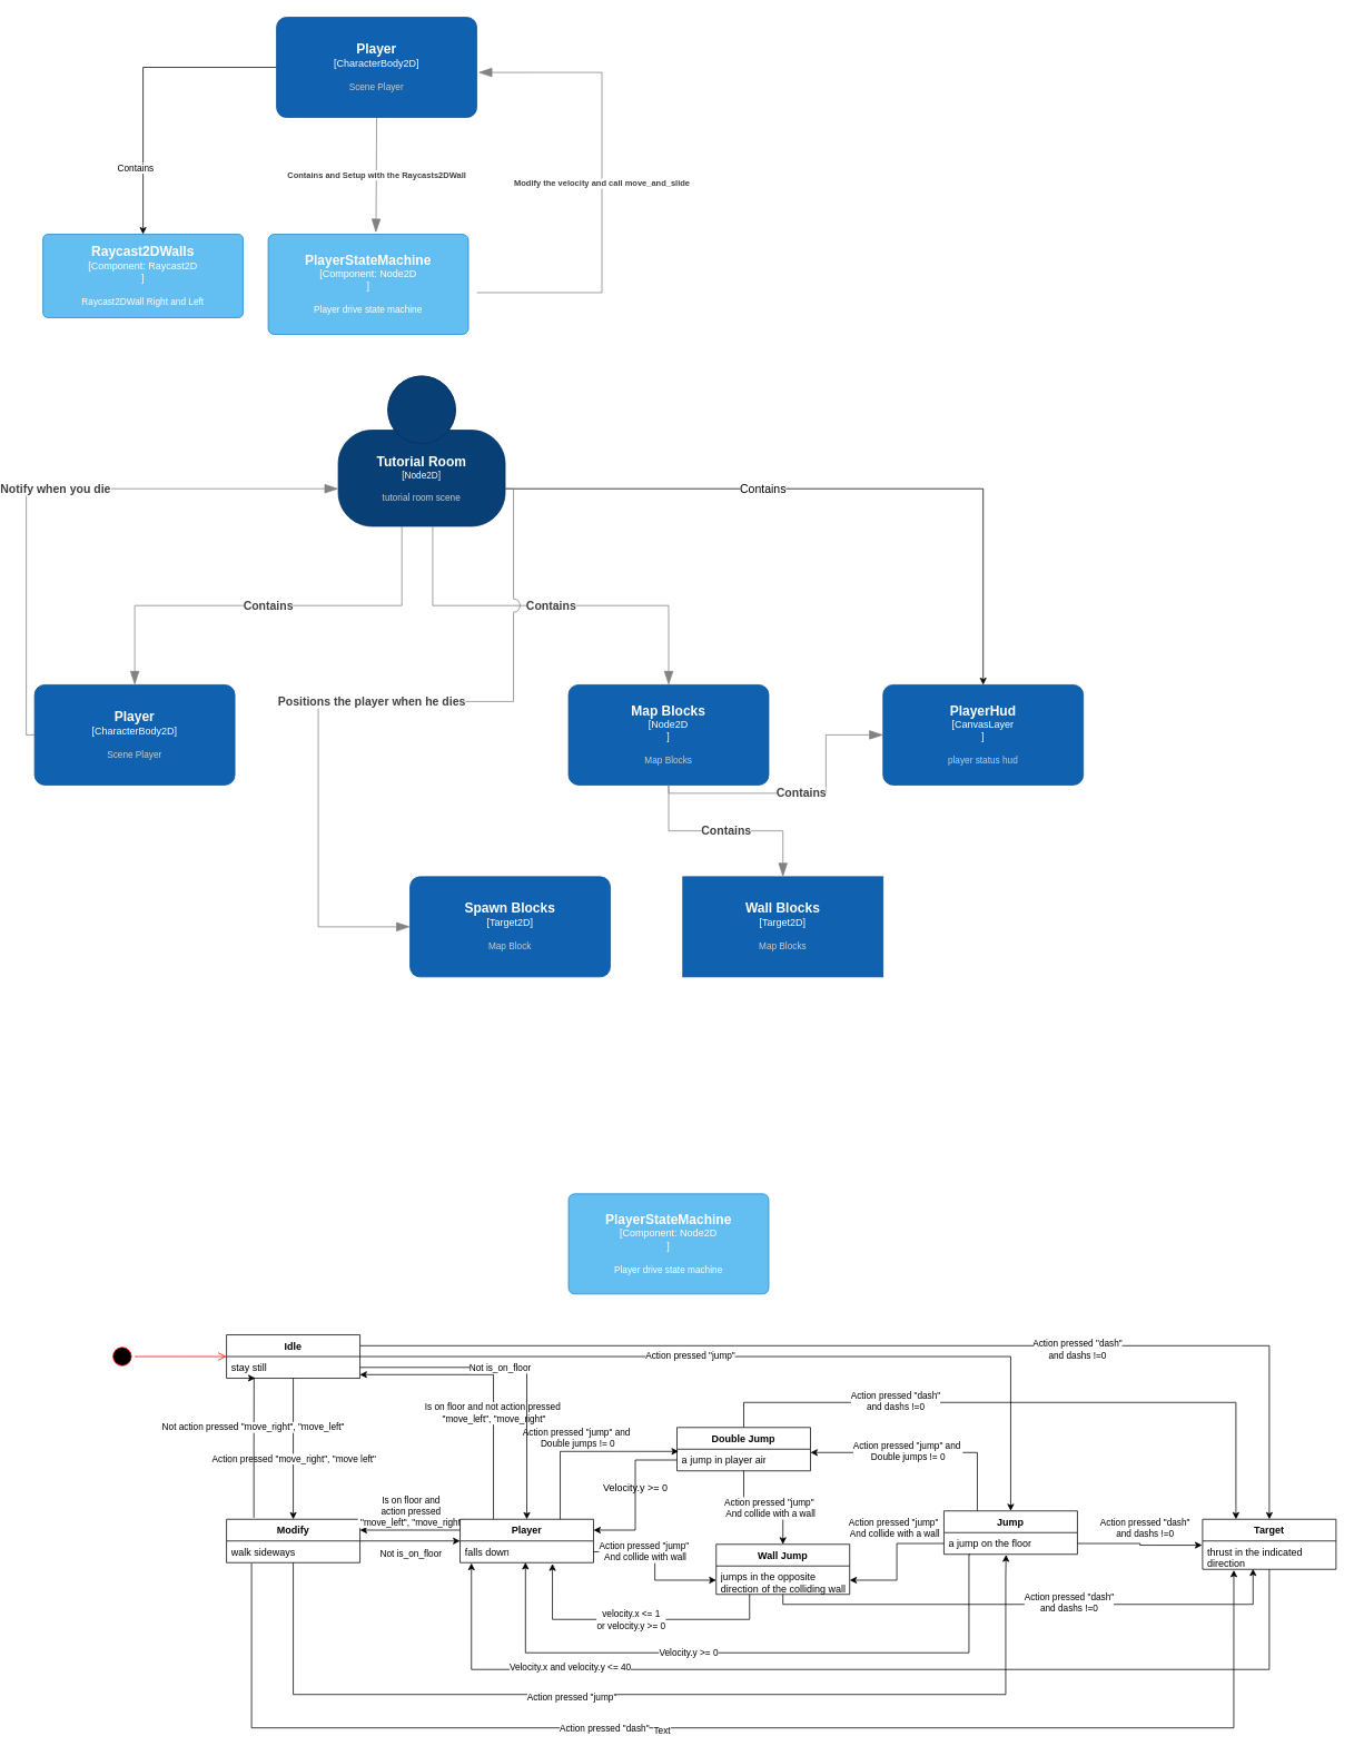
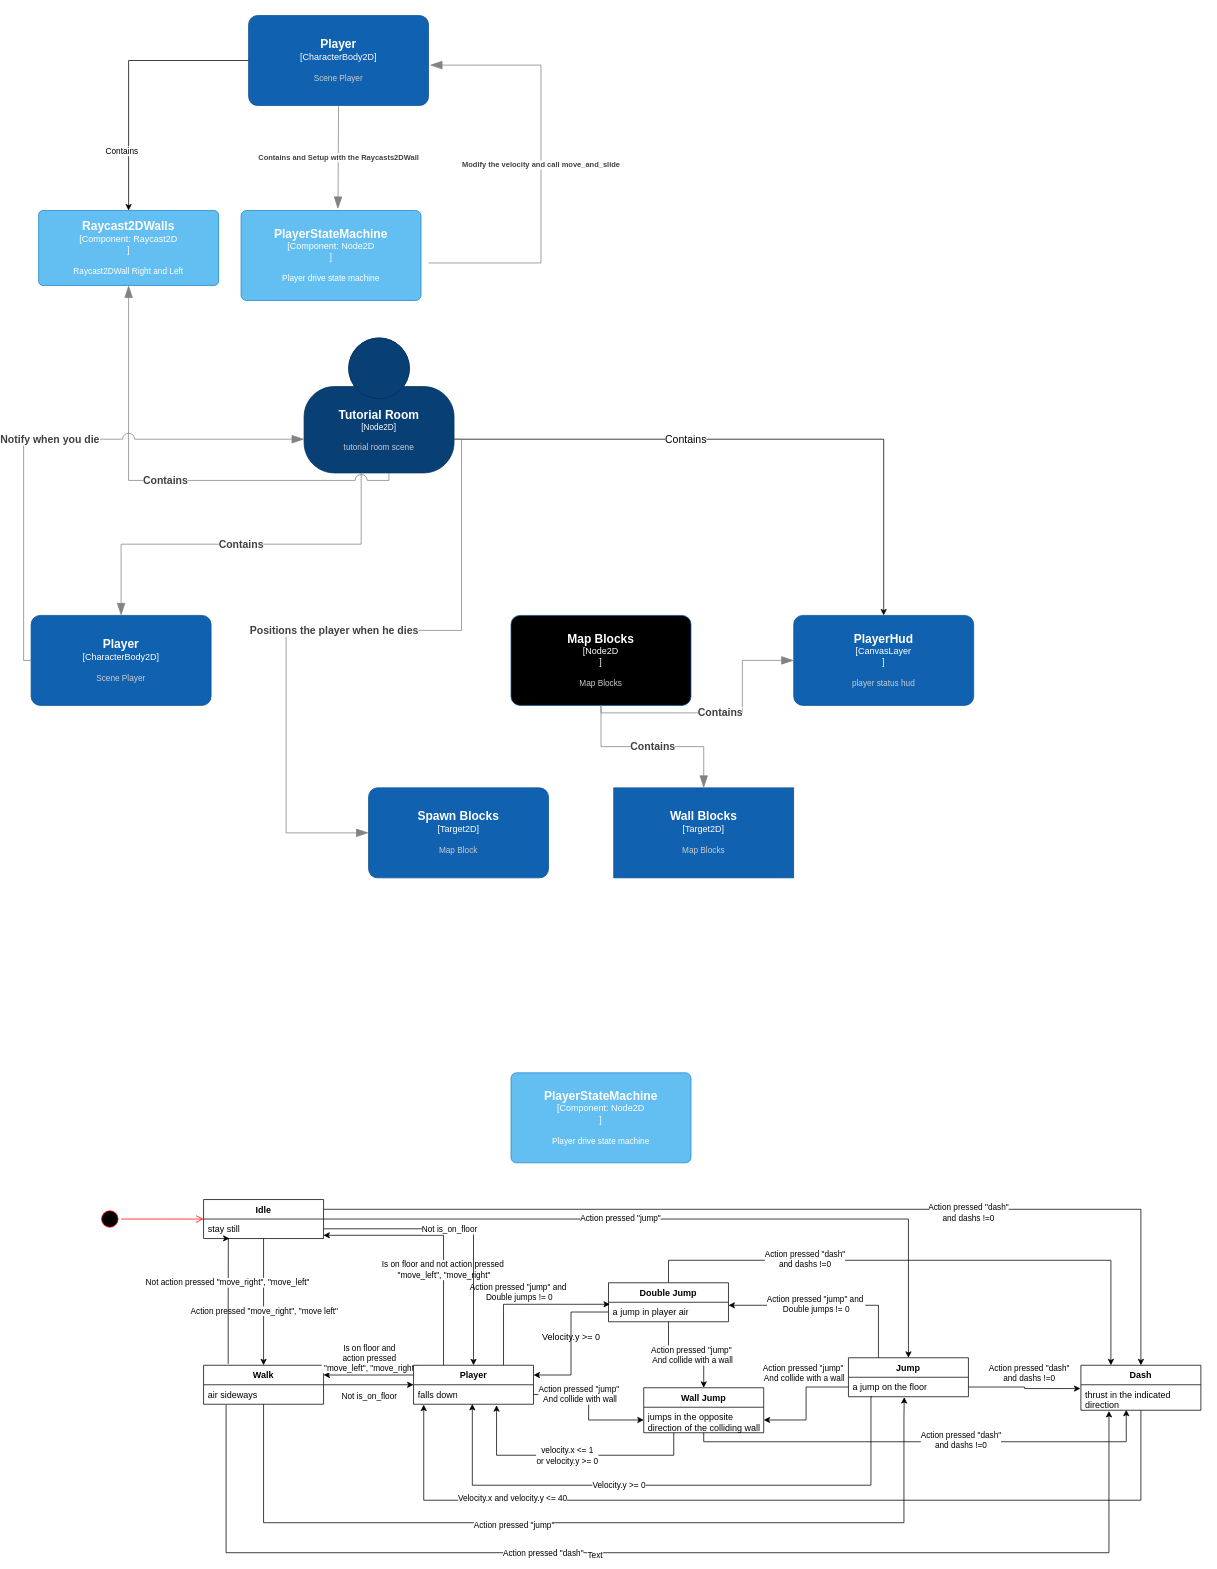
- <mxCell id="12" value="&lt;div style=&quot;text-align: left; font-size: 14px;&quot;&gt;&lt;div style=&quot;text-align: center; font-size: 14px;&quot;&gt;&lt;b style=&quot;font-size: 14px;&quot;&gt;Contains&lt;/b&gt;&lt;/div&gt;&lt;/div&gt;" style="endArrow=blockThin;html=1;fontSize=14;fontColor=#404040;strokeWidth=1;endFill=1;strokeColor=#828282;elbow=vertical;metaEdit=1;endSize=14;startSize=14;jumpStyle=arc;jumpSize=16;rounded=0;edgeStyle=orthogonalEdgeStyle;exitX=0.566;exitY=1.002;exitDx=0;exitDy=0;exitPerimeter=0;entryX=0.5;entryY=0;entryDx=0;entryDy=0;entryPerimeter=0;" parent="1" source="17" target="9" edge="1"><mxGeometry width="240" relative="1" as="geometry"><mxPoint x="480" y="660" as="sourcePoint" /><mxPoint x="660" y="830" as="targetPoint" /></mxGeometry></mxCell>
+ <mxCell id="12" value="&lt;div style=&quot;text-align: left; font-size: 14px;&quot;&gt;&lt;div style=&quot;text-align: center; font-size: 14px;&quot;&gt;&lt;b style=&quot;font-size: 14px;&quot;&gt;Contains&lt;/b&gt;&lt;/div&gt;&lt;/div&gt;" style="endArrow=blockThin;html=1;fontSize=14;fontColor=#404040;strokeWidth=1;endFill=1;strokeColor=#828282;elbow=vertical;metaEdit=1;endSize=14;startSize=14;jumpStyle=arc;jumpSize=16;rounded=0;edgeStyle=orthogonalEdgeStyle;exitX=0.566;exitY=1.002;exitDx=0;exitDy=0;exitPerimeter=0;" parent="1" source="17" target="82" edge="1"><mxGeometry width="240" relative="1" as="geometry"><mxPoint x="480" y="660" as="sourcePoint" /><mxPoint x="660" y="830" as="targetPoint" /></mxGeometry></mxCell>
- <mxCell id="9" value="&lt;font style=&quot;font-size: 16px&quot;&gt;&lt;b&gt;Map Blocks&lt;/b&gt;&lt;/font&gt;&lt;div&gt;[Node2D&#10;]&lt;/div&gt;&lt;br&gt;&lt;div&gt;&lt;font style=&quot;font-size: 11px&quot;&gt;&lt;font color=&quot;#cccccc&quot;&gt;Map Blocks&lt;/font&gt;&lt;/div&gt;" style="rounded=1;whiteSpace=wrap;html=1;labelBackgroundColor=none;fillColor=#1061B0;fontColor=#ffffff;align=center;arcSize=10;strokeColor=#0D5091;metaEdit=1;resizable=0;points=[[0.25,0,0],[0.5,0,0],[0.75,0,0],[1,0.25,0],[1,0.5,0],[1,0.75,0],[0.75,1,0],[0.5,1,0],[0.25,1,0],[0,0.75,0],[0,0.5,0],[0,0.25,0]];" parent="1" vertex="1"><mxGeometry x="660" y="820" width="240" height="120" as="geometry" /></mxCell>
+ <mxCell id="9" value="&lt;font style=&quot;font-size: 16px&quot;&gt;&lt;b&gt;Map Blocks&lt;/b&gt;&lt;/font&gt;&lt;div&gt;[Node2D&#10;]&lt;/div&gt;&lt;br&gt;&lt;div&gt;&lt;font style=&quot;font-size: 11px&quot;&gt;&lt;font color=&quot;#cccccc&quot;&gt;Map Blocks&lt;/font&gt;&lt;/div&gt;" style="rounded=1;whiteSpace=wrap;html=1;labelBackgroundColor=none;fillColor=#000000;fontColor=#ffffff;align=center;arcSize=10;strokeColor=#0D5091;metaEdit=1;resizable=0;points=[[0.25,0,0],[0.5,0,0],[0.75,0,0],[1,0.25,0],[1,0.5,0],[1,0.75,0],[0.75,1,0],[0.5,1,0],[0.25,1,0],[0,0.75,0],[0,0.5,0],[0,0.25,0]];" parent="1" vertex="1"><mxGeometry x="660" y="820" width="240" height="120" as="geometry" /></mxCell>
- <mxCell id="35" value="Modify" style="swimlane;fontStyle=1;align=center;verticalAlign=top;childLayout=stackLayout;horizontal=1;startSize=26;horizontalStack=0;resizeParent=1;resizeParentMax=0;resizeLast=0;collapsible=1;marginBottom=0;whiteSpace=wrap;html=1;" vertex="1" parent="1"><mxGeometry x="250" y="1820" width="160" height="52" as="geometry" /></mxCell>
+ <mxCell id="35" value="Walk" style="swimlane;fontStyle=1;align=center;verticalAlign=top;childLayout=stackLayout;horizontal=1;startSize=26;horizontalStack=0;resizeParent=1;resizeParentMax=0;resizeLast=0;collapsible=1;marginBottom=0;whiteSpace=wrap;html=1;" vertex="1" parent="1"><mxGeometry x="250" y="1820" width="160" height="52" as="geometry" /></mxCell>
- <mxCell id="53" value="Target" style="swimlane;fontStyle=1;align=center;verticalAlign=top;childLayout=stackLayout;horizontal=1;startSize=26;horizontalStack=0;resizeParent=1;resizeParentMax=0;resizeLast=0;collapsible=1;marginBottom=0;whiteSpace=wrap;html=1;" vertex="1" parent="1"><mxGeometry x="1420" y="1820" width="160" height="60" as="geometry" /></mxCell>
+ <mxCell id="53" value="Dash" style="swimlane;fontStyle=1;align=center;verticalAlign=top;childLayout=stackLayout;horizontal=1;startSize=26;horizontalStack=0;resizeParent=1;resizeParentMax=0;resizeLast=0;collapsible=1;marginBottom=0;whiteSpace=wrap;html=1;" vertex="1" parent="1"><mxGeometry x="1420" y="1820" width="160" height="60" as="geometry" /></mxCell>
- <mxCell id="36" value="walk sideways" style="text;strokeColor=none;fillColor=none;align=left;verticalAlign=top;spacingLeft=4;spacingRight=4;overflow=hidden;rotatable=0;points=[[0,0.5],[1,0.5]];portConstraint=eastwest;whiteSpace=wrap;html=1;" vertex="1" parent="35"><mxGeometry y="26" width="160" height="26" as="geometry" /></mxCell>
+ <mxCell id="36" value="air sideways" style="text;strokeColor=none;fillColor=none;align=left;verticalAlign=top;spacingLeft=4;spacingRight=4;overflow=hidden;rotatable=0;points=[[0,0.5],[1,0.5]];portConstraint=eastwest;whiteSpace=wrap;html=1;" vertex="1" parent="35"><mxGeometry y="26" width="160" height="26" as="geometry" /></mxCell>
